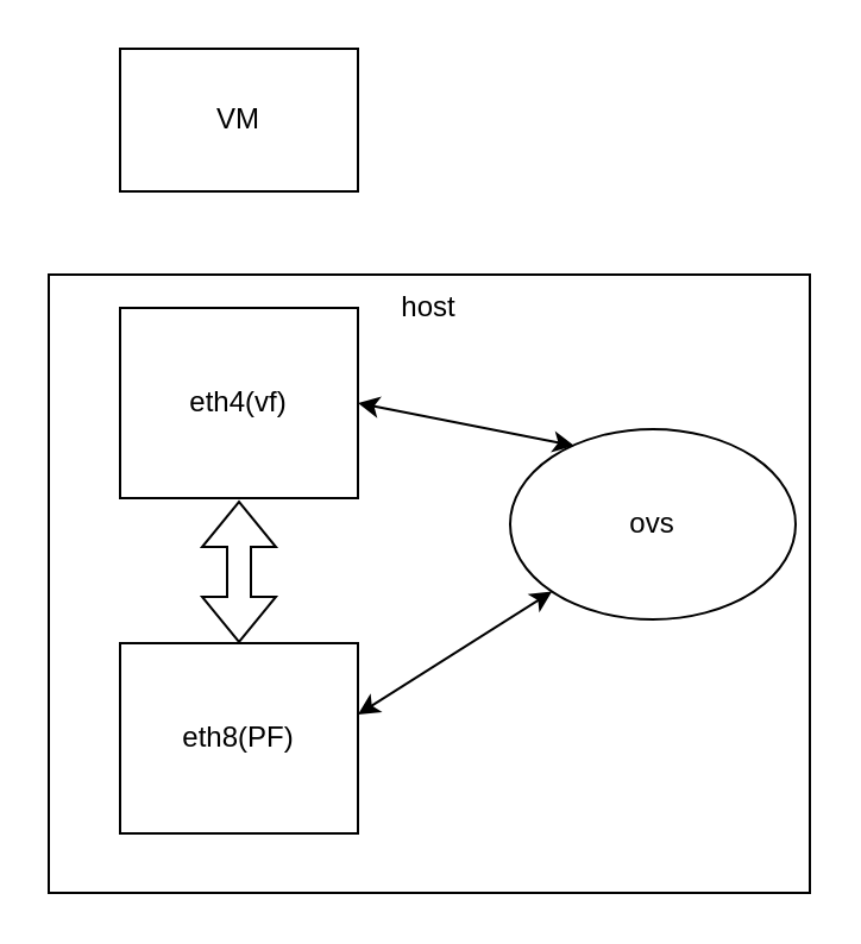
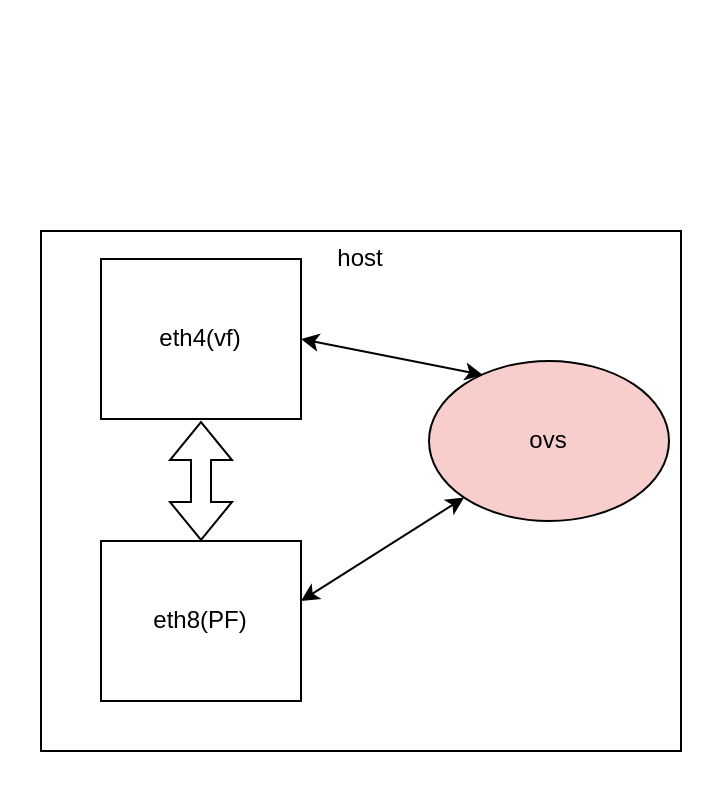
- <mxCell id="6" value="VM" style="rounded=0;whiteSpace=wrap;html=1;" vertex="1" parent="1"><mxGeometry x="50" y="20" width="100" height="60" as="geometry" /></mxCell>
- <mxCell id="7" value="ovs" style="ellipse;whiteSpace=wrap;html=1;" vertex="1" parent="1"><mxGeometry x="214" y="180" width="120" height="80" as="geometry" /></mxCell>
+ <mxCell id="7" value="ovs" style="ellipse;whiteSpace=wrap;html=1;fillColor=#f8cecc;" vertex="1" parent="1"><mxGeometry x="214" y="180" width="120" height="80" as="geometry" /></mxCell>
